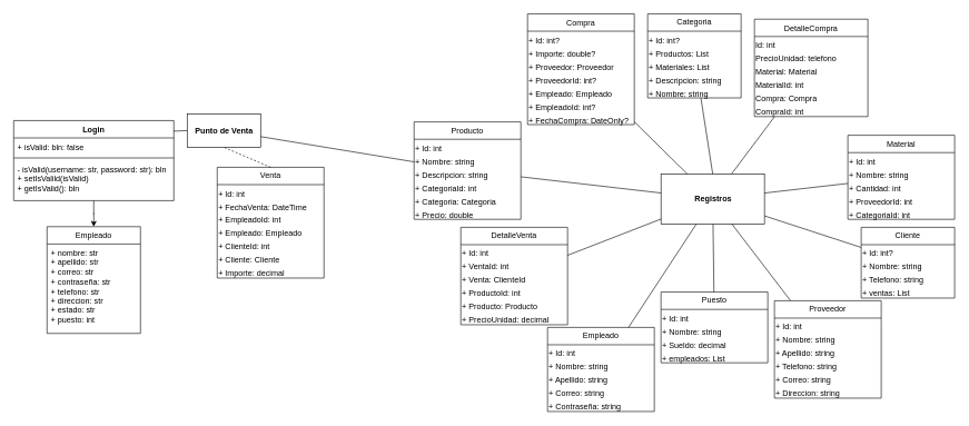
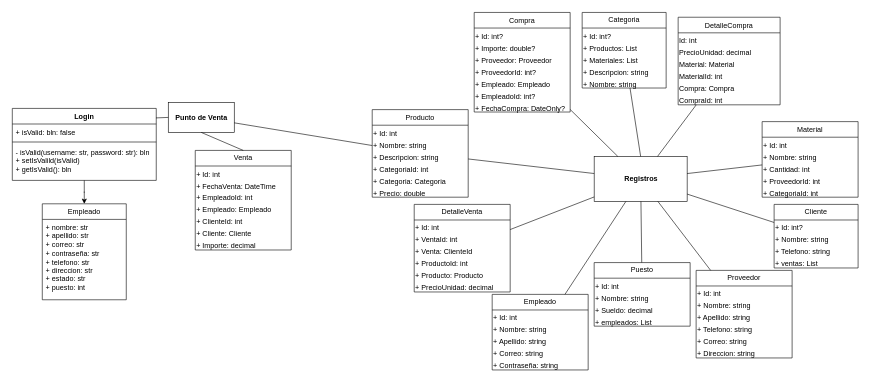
- <mxCell id="34" value="PrecioUnidad: telefono" style="text;html=1;strokeColor=none;fillColor=none;align=left;verticalAlign=top;whiteSpace=wrap;rounded=0;" vertex="1" parent="32"><mxGeometry y="46" width="170" height="20" as="geometry" /></mxCell>
+ <mxCell id="34" value="PrecioUnidad: decimal" style="text;html=1;strokeColor=none;fillColor=none;align=left;verticalAlign=top;whiteSpace=wrap;rounded=0;" vertex="1" parent="32"><mxGeometry y="46" width="170" height="20" as="geometry" /></mxCell>
- <mxCell id="19" value="" style="endArrow=none;html=1;entryX=0.5;entryY=1;entryDx=0;entryDy=0;exitX=0.5;exitY=0;exitDx=0;exitDy=0;dashed=1;" edge="1" parent="1" source="9" target="17"><mxGeometry width="50" height="50" relative="1" as="geometry"><mxPoint x="350" y="270" as="sourcePoint" /><mxPoint x="400" y="220" as="targetPoint" /></mxGeometry></mxCell>
+ <mxCell id="19" value="" style="endArrow=none;html=1;entryX=0.5;entryY=1;entryDx=0;entryDy=0;exitX=0.5;exitY=0;exitDx=0;exitDy=0;" edge="1" parent="1" source="9" target="17"><mxGeometry width="50" height="50" relative="1" as="geometry"><mxPoint x="350" y="270" as="sourcePoint" /><mxPoint x="400" y="220" as="targetPoint" /></mxGeometry></mxCell>
